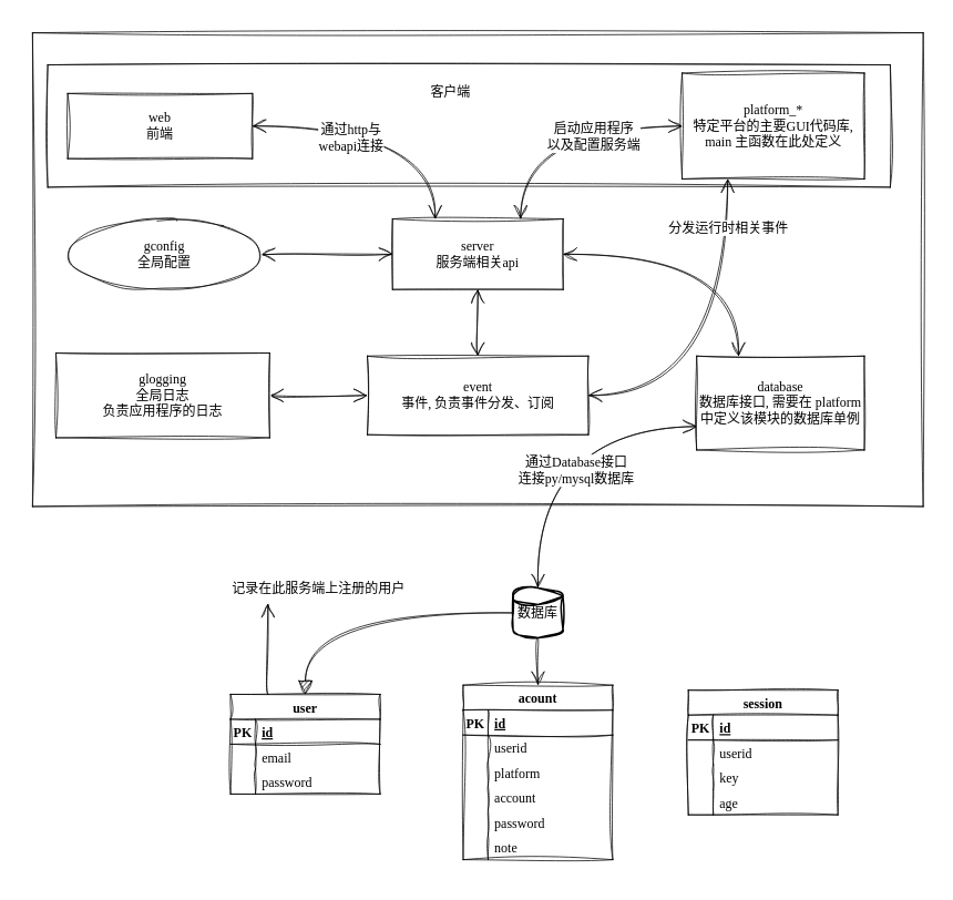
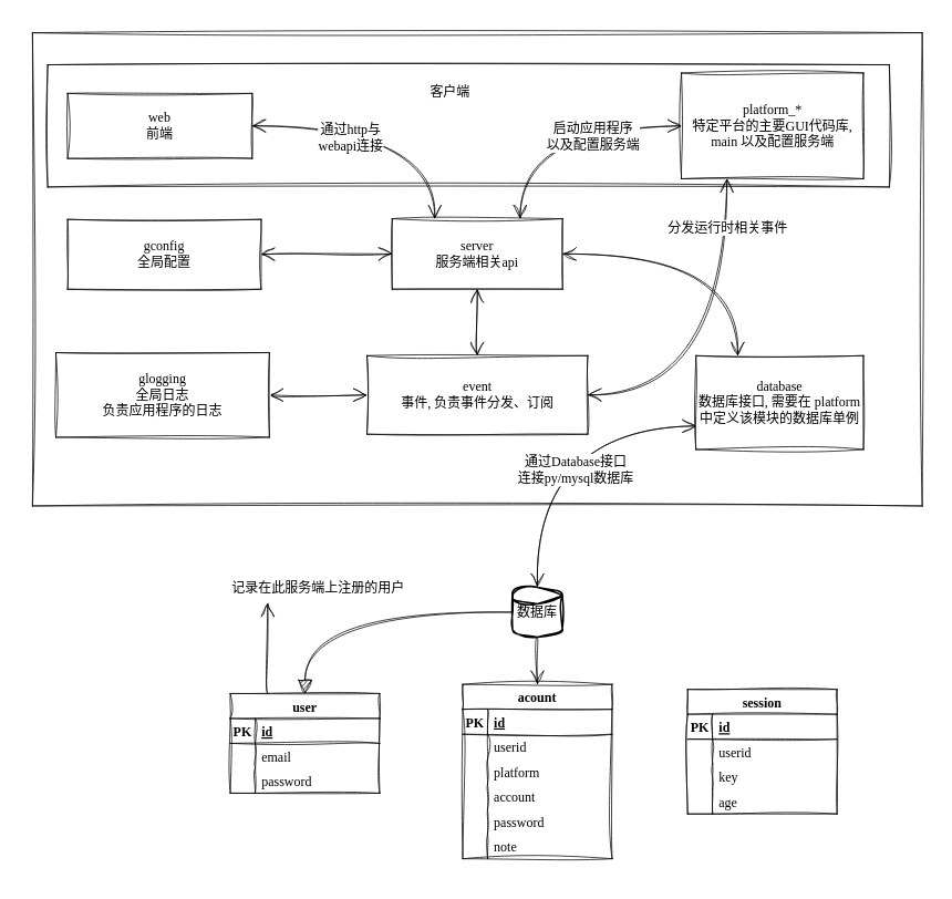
- <mxCell id="15" value="platform_*&lt;br&gt;特定平台的主要GUI代码库, main 主函数在此处定义" style="rounded=0;whiteSpace=wrap;html=1;fontSize=16;sketch=1;curveFitting=1;jiggle=2;fontFamily=Architects Daughter;fontSource=https%3A%2F%2Ffonts.googleapis.com%2Fcss%3Ffamily%3DArchitects%2BDaughter;" parent="13" vertex="1"><mxGeometry x="763.51" y="9.88" width="219.3" height="127.43" as="geometry" /></mxCell>
+ <mxCell id="15" value="platform_*&lt;br&gt;特定平台的主要GUI代码库, main 以及配置服务端" style="rounded=0;whiteSpace=wrap;html=1;fontSize=16;sketch=1;curveFitting=1;jiggle=2;fontFamily=Architects Daughter;fontSource=https%3A%2F%2Ffonts.googleapis.com%2Fcss%3Ffamily%3DArchitects%2BDaughter;" parent="13" vertex="1"><mxGeometry x="763.51" y="9.88" width="219.3" height="127.43" as="geometry" /></mxCell>
- <mxCell id="8" value="gconfig&lt;br&gt;全局配置" style="ellipse;whiteSpace=wrap;html=1;fontSize=16;sketch=1;curveFitting=1;jiggle=2;fontFamily=Architects Daughter;fontSource=https%3A%2F%2Ffonts.googleapis.com%2Fcss%3Ffamily%3DArchitects%2BDaughter;" parent="2" vertex="1"><mxGeometry x="61.004" y="243.805" width="233.127" height="84.078" as="geometry" /></mxCell>
+ <mxCell id="8" value="gconfig&lt;br&gt;全局配置" style="rounded=0;whiteSpace=wrap;html=1;fontSize=16;sketch=1;curveFitting=1;jiggle=2;fontFamily=Architects Daughter;fontSource=https%3A%2F%2Ffonts.googleapis.com%2Fcss%3Ffamily%3DArchitects%2BDaughter;" parent="2" vertex="1"><mxGeometry x="61.004" y="243.805" width="233.127" height="84.078" as="geometry" /></mxCell>
